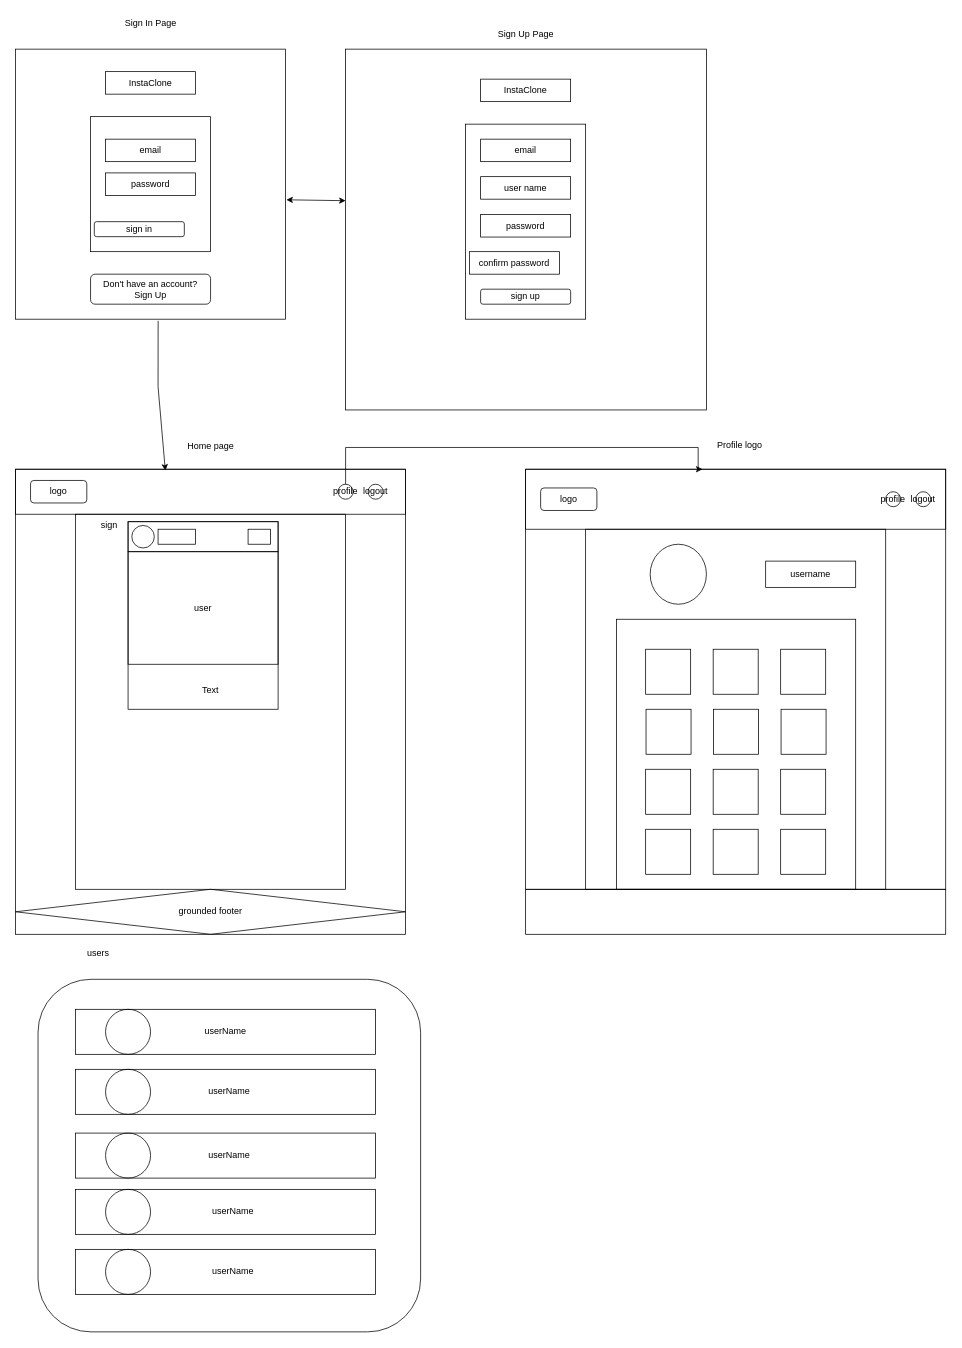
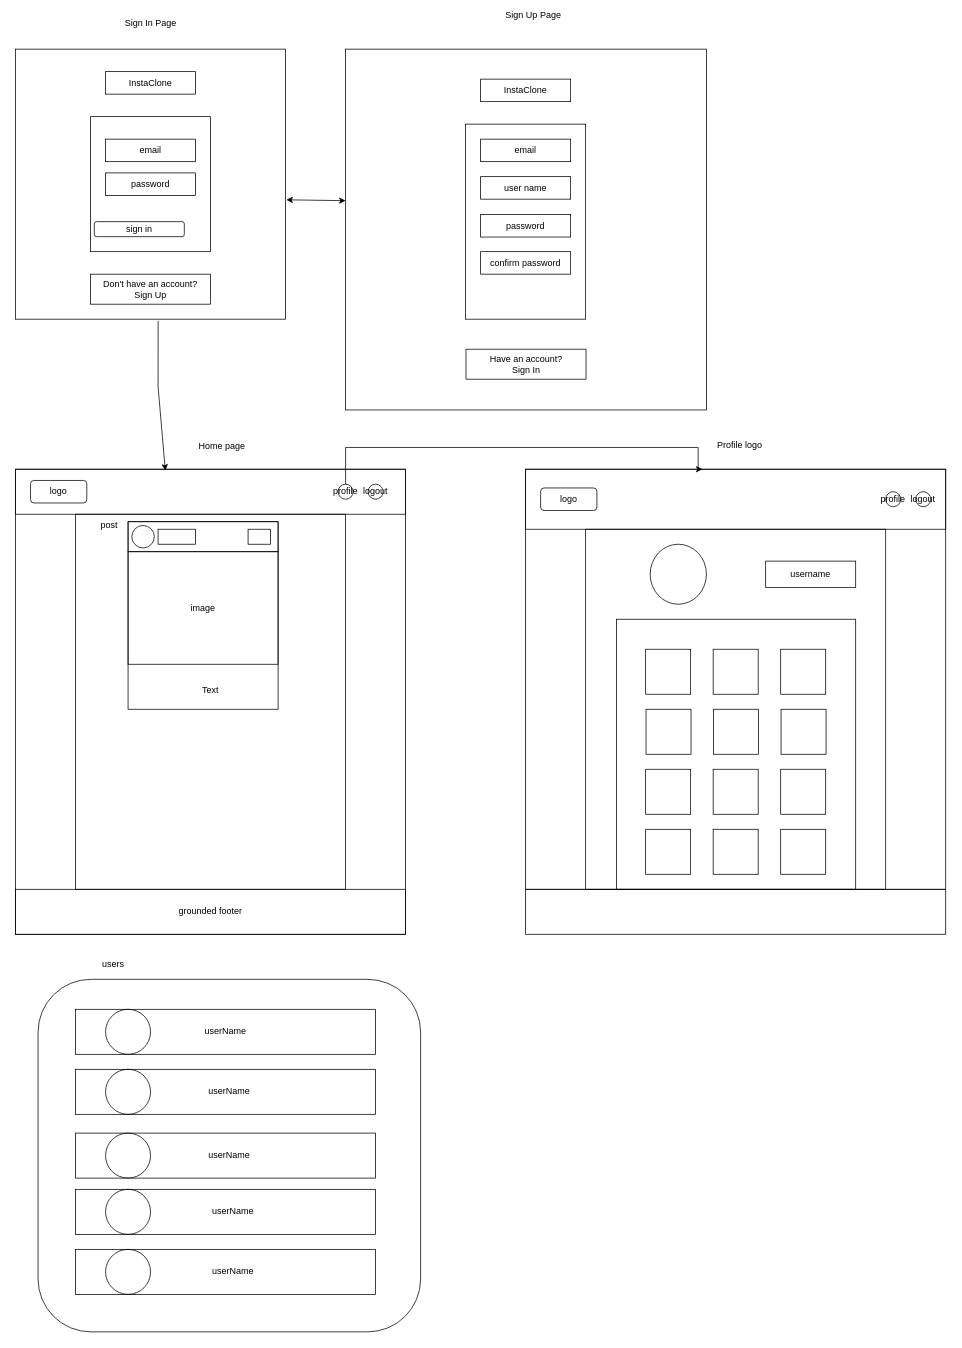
- <mxCell id="14" value="Sign Up Page" style="text;html=1;align=center;verticalAlign=middle;resizable=0;points=[];autosize=1;strokeColor=none;fillColor=none;" parent="1" vertex="1"><mxGeometry x="655" y="35" width="90" height="20" as="geometry" /></mxCell>
+ <mxCell id="14" value="Sign Up Page" style="text;html=1;align=center;verticalAlign=middle;resizable=0;points=[];autosize=1;strokeColor=none;fillColor=none;" parent="1" vertex="1"><mxGeometry x="665" y="10" width="90" height="20" as="geometry" /></mxCell>
- <mxCell id="21" value="confirm password" style="rounded=0;whiteSpace=wrap;html=1;fillColor=none;" parent="1" vertex="1"><mxGeometry x="625" y="335" width="120" height="30" as="geometry" /></mxCell>
+ <mxCell id="21" value="confirm password" style="rounded=0;whiteSpace=wrap;html=1;fillColor=none;" parent="1" vertex="1"><mxGeometry x="640" y="335" width="120" height="30" as="geometry" /></mxCell>
- <mxCell id="11" value="Don't have an account? &lt;br&gt;Sign Up" style="whiteSpace=wrap;html=1;fillColor=none;rounded=1;" parent="1" vertex="1"><mxGeometry x="120" y="365" width="160" height="40" as="geometry" /></mxCell>
+ <mxCell id="11" value="Don't have an account? &lt;br&gt;Sign Up" style="rounded=0;whiteSpace=wrap;html=1;fillColor=none;" parent="1" vertex="1"><mxGeometry x="120" y="365" width="160" height="40" as="geometry" /></mxCell>
- <mxCell id="19" value="sign up" style="rounded=1;whiteSpace=wrap;html=1;fillColor=none;" parent="1" vertex="1"><mxGeometry x="640" y="385" width="120" height="20" as="geometry" /></mxCell>
+ <mxCell id="20" value="Have an account? &lt;br&gt;Sign In" style="rounded=0;whiteSpace=wrap;html=1;fillColor=none;" parent="1" vertex="1"><mxGeometry x="620.5" y="465" width="160" height="40" as="geometry" /></mxCell>
- <mxCell id="24" value="Home page" style="text;html=1;align=center;verticalAlign=middle;resizable=0;points=[];autosize=1;strokeColor=none;fillColor=none;" parent="1" vertex="1"><mxGeometry x="240" y="585" width="80" height="20" as="geometry" /></mxCell>
+ <mxCell id="24" value="Home page" style="text;html=1;align=center;verticalAlign=middle;resizable=0;points=[];autosize=1;strokeColor=none;fillColor=none;" parent="1" vertex="1"><mxGeometry x="255" y="585" width="80" height="20" as="geometry" /></mxCell>
- <mxCell id="35" value="sign" style="text;html=1;strokeColor=none;fillColor=none;align=center;verticalAlign=middle;whiteSpace=wrap;rounded=0;" parent="1" vertex="1"><mxGeometry x="115" y="685" width="60" height="30" as="geometry" /></mxCell>
+ <mxCell id="35" value="post" style="text;html=1;strokeColor=none;fillColor=none;align=center;verticalAlign=middle;whiteSpace=wrap;rounded=0;" parent="1" vertex="1"><mxGeometry x="115" y="685" width="60" height="30" as="geometry" /></mxCell>
- <mxCell id="40" value="user" style="rounded=0;whiteSpace=wrap;html=1;fillColor=none;" parent="1" vertex="1"><mxGeometry x="170" y="735" width="200" height="150" as="geometry" /></mxCell>
+ <mxCell id="40" value="image" style="rounded=0;whiteSpace=wrap;html=1;fillColor=none;" parent="1" vertex="1"><mxGeometry x="170" y="735" width="200" height="150" as="geometry" /></mxCell>
- <mxCell id="33" value="grounded&amp;nbsp;footer" style="rhombus;whiteSpace=wrap;html=1;fillColor=none;" parent="1" vertex="1"><mxGeometry x="20" y="1185" width="520" height="60" as="geometry" /></mxCell>
+ <mxCell id="33" value="grounded&amp;nbsp;footer" style="rounded=0;whiteSpace=wrap;html=1;fillColor=none;" parent="1" vertex="1"><mxGeometry x="20" y="1185" width="520" height="60" as="geometry" /></mxCell>
- <mxCell id="66" value="users" style="text;html=1;align=center;verticalAlign=middle;resizable=0;points=[];autosize=1;strokeColor=none;fillColor=none;" parent="1" vertex="1"><mxGeometry x="110" y="1260" width="40" height="20" as="geometry" /></mxCell>
+ <mxCell id="66" value="users" style="text;html=1;align=center;verticalAlign=middle;resizable=0;points=[];autosize=1;strokeColor=none;fillColor=none;" parent="1" vertex="1"><mxGeometry x="130" y="1275" width="40" height="20" as="geometry" /></mxCell>
